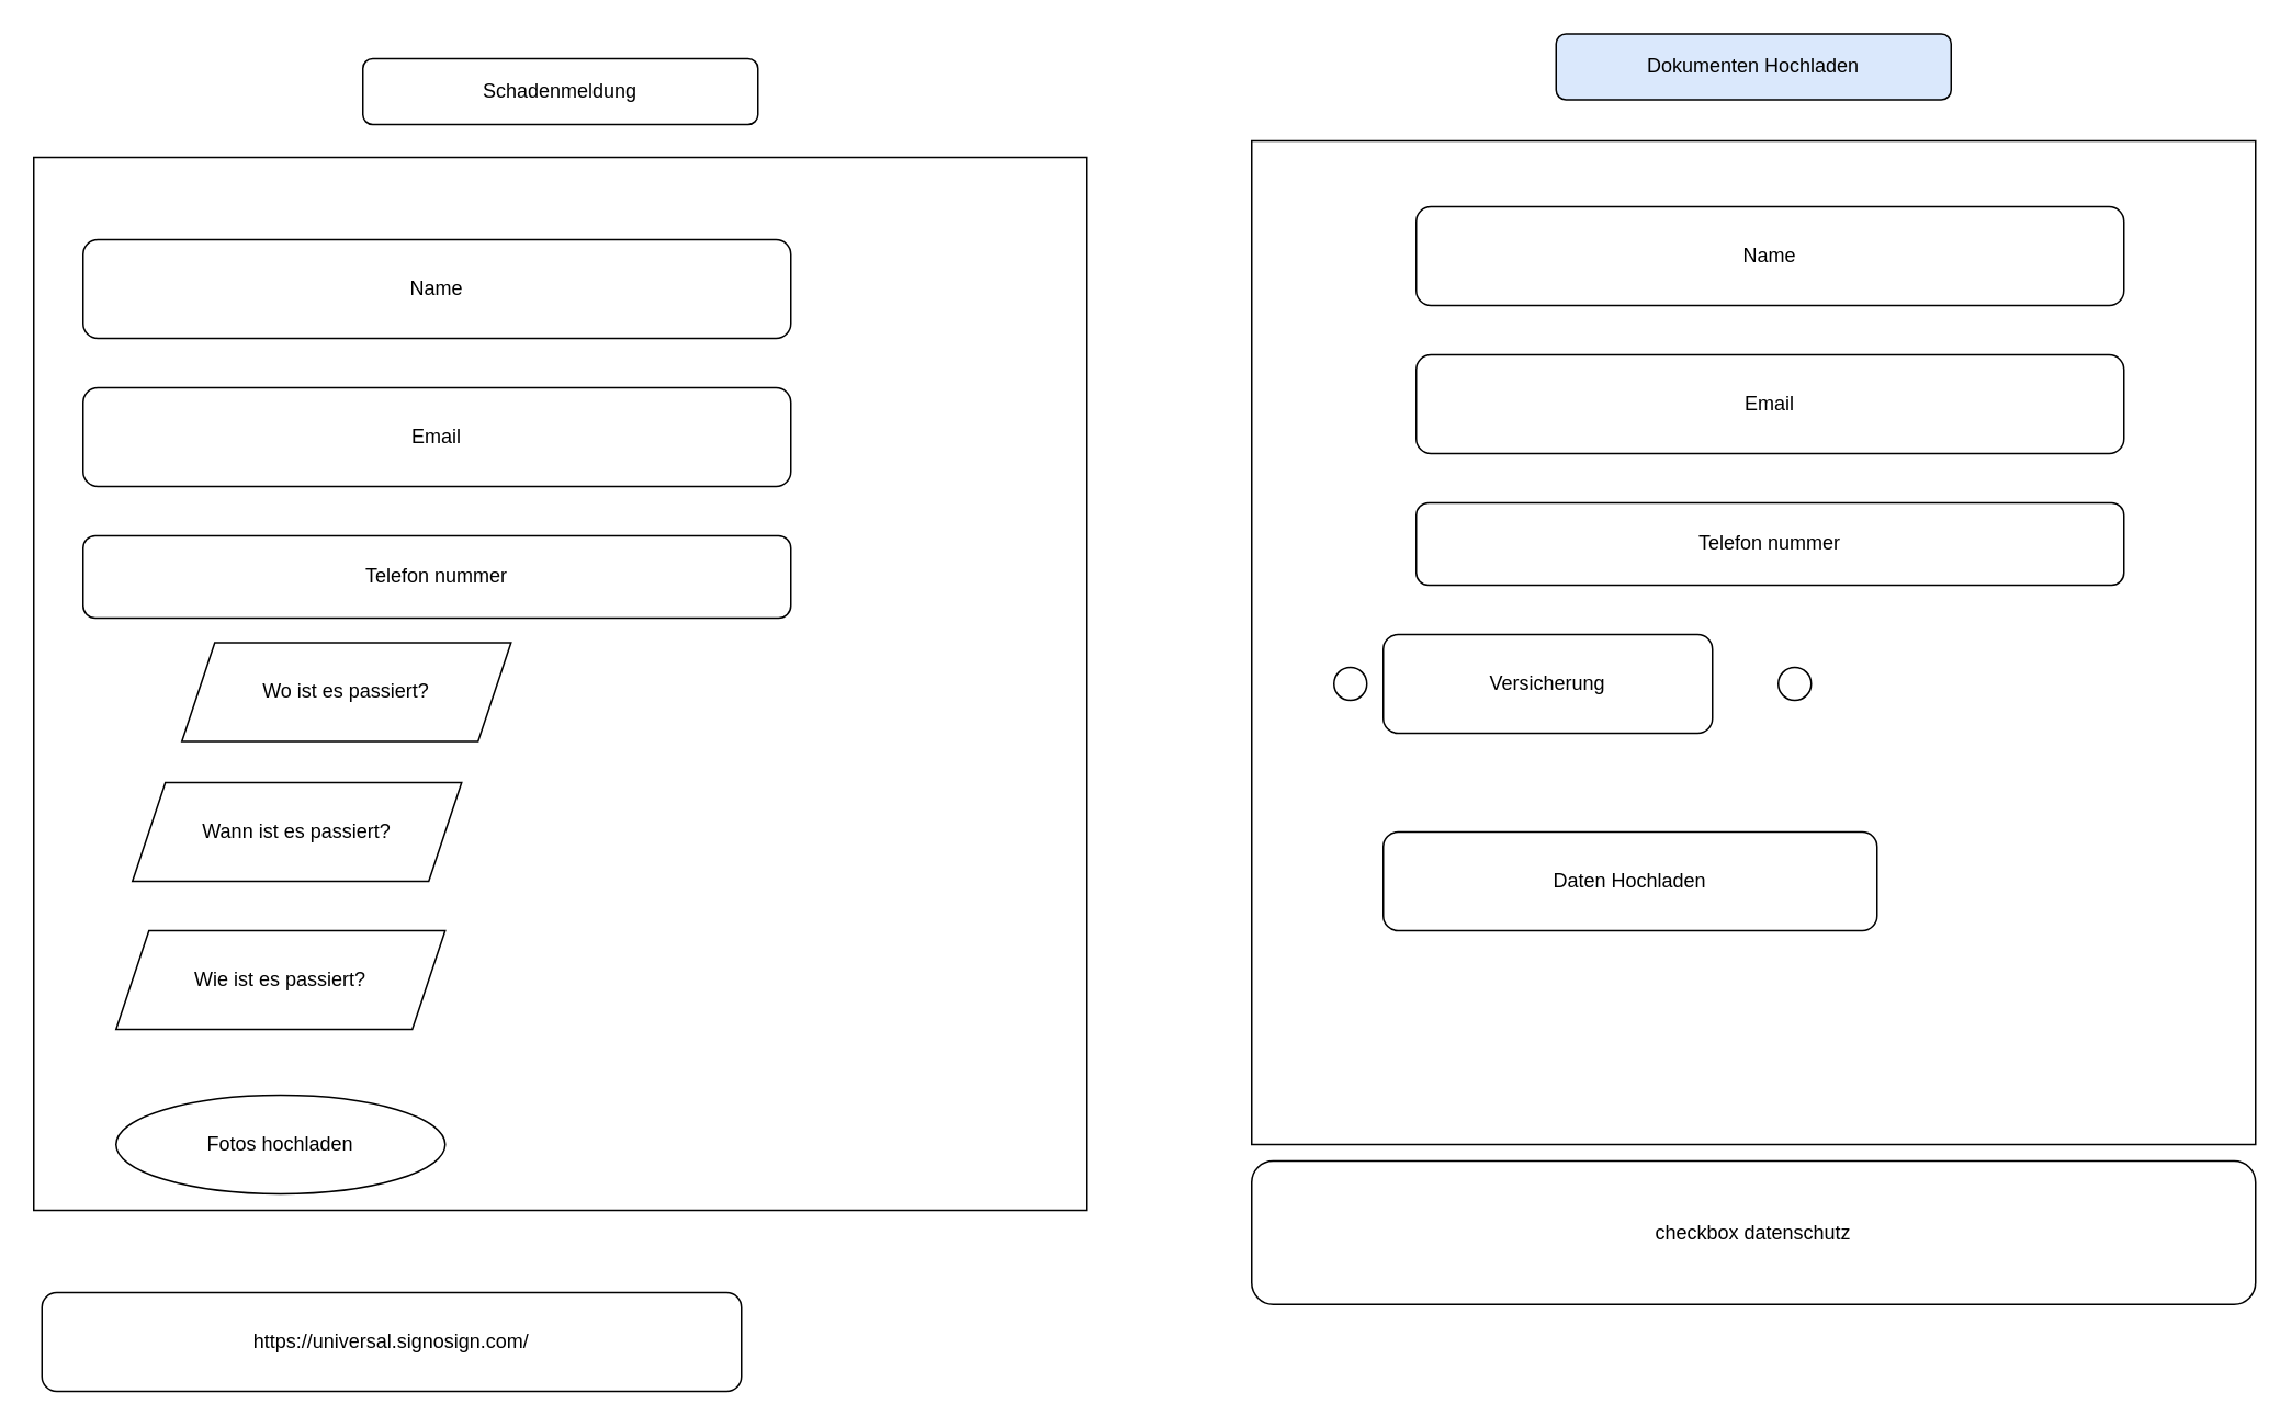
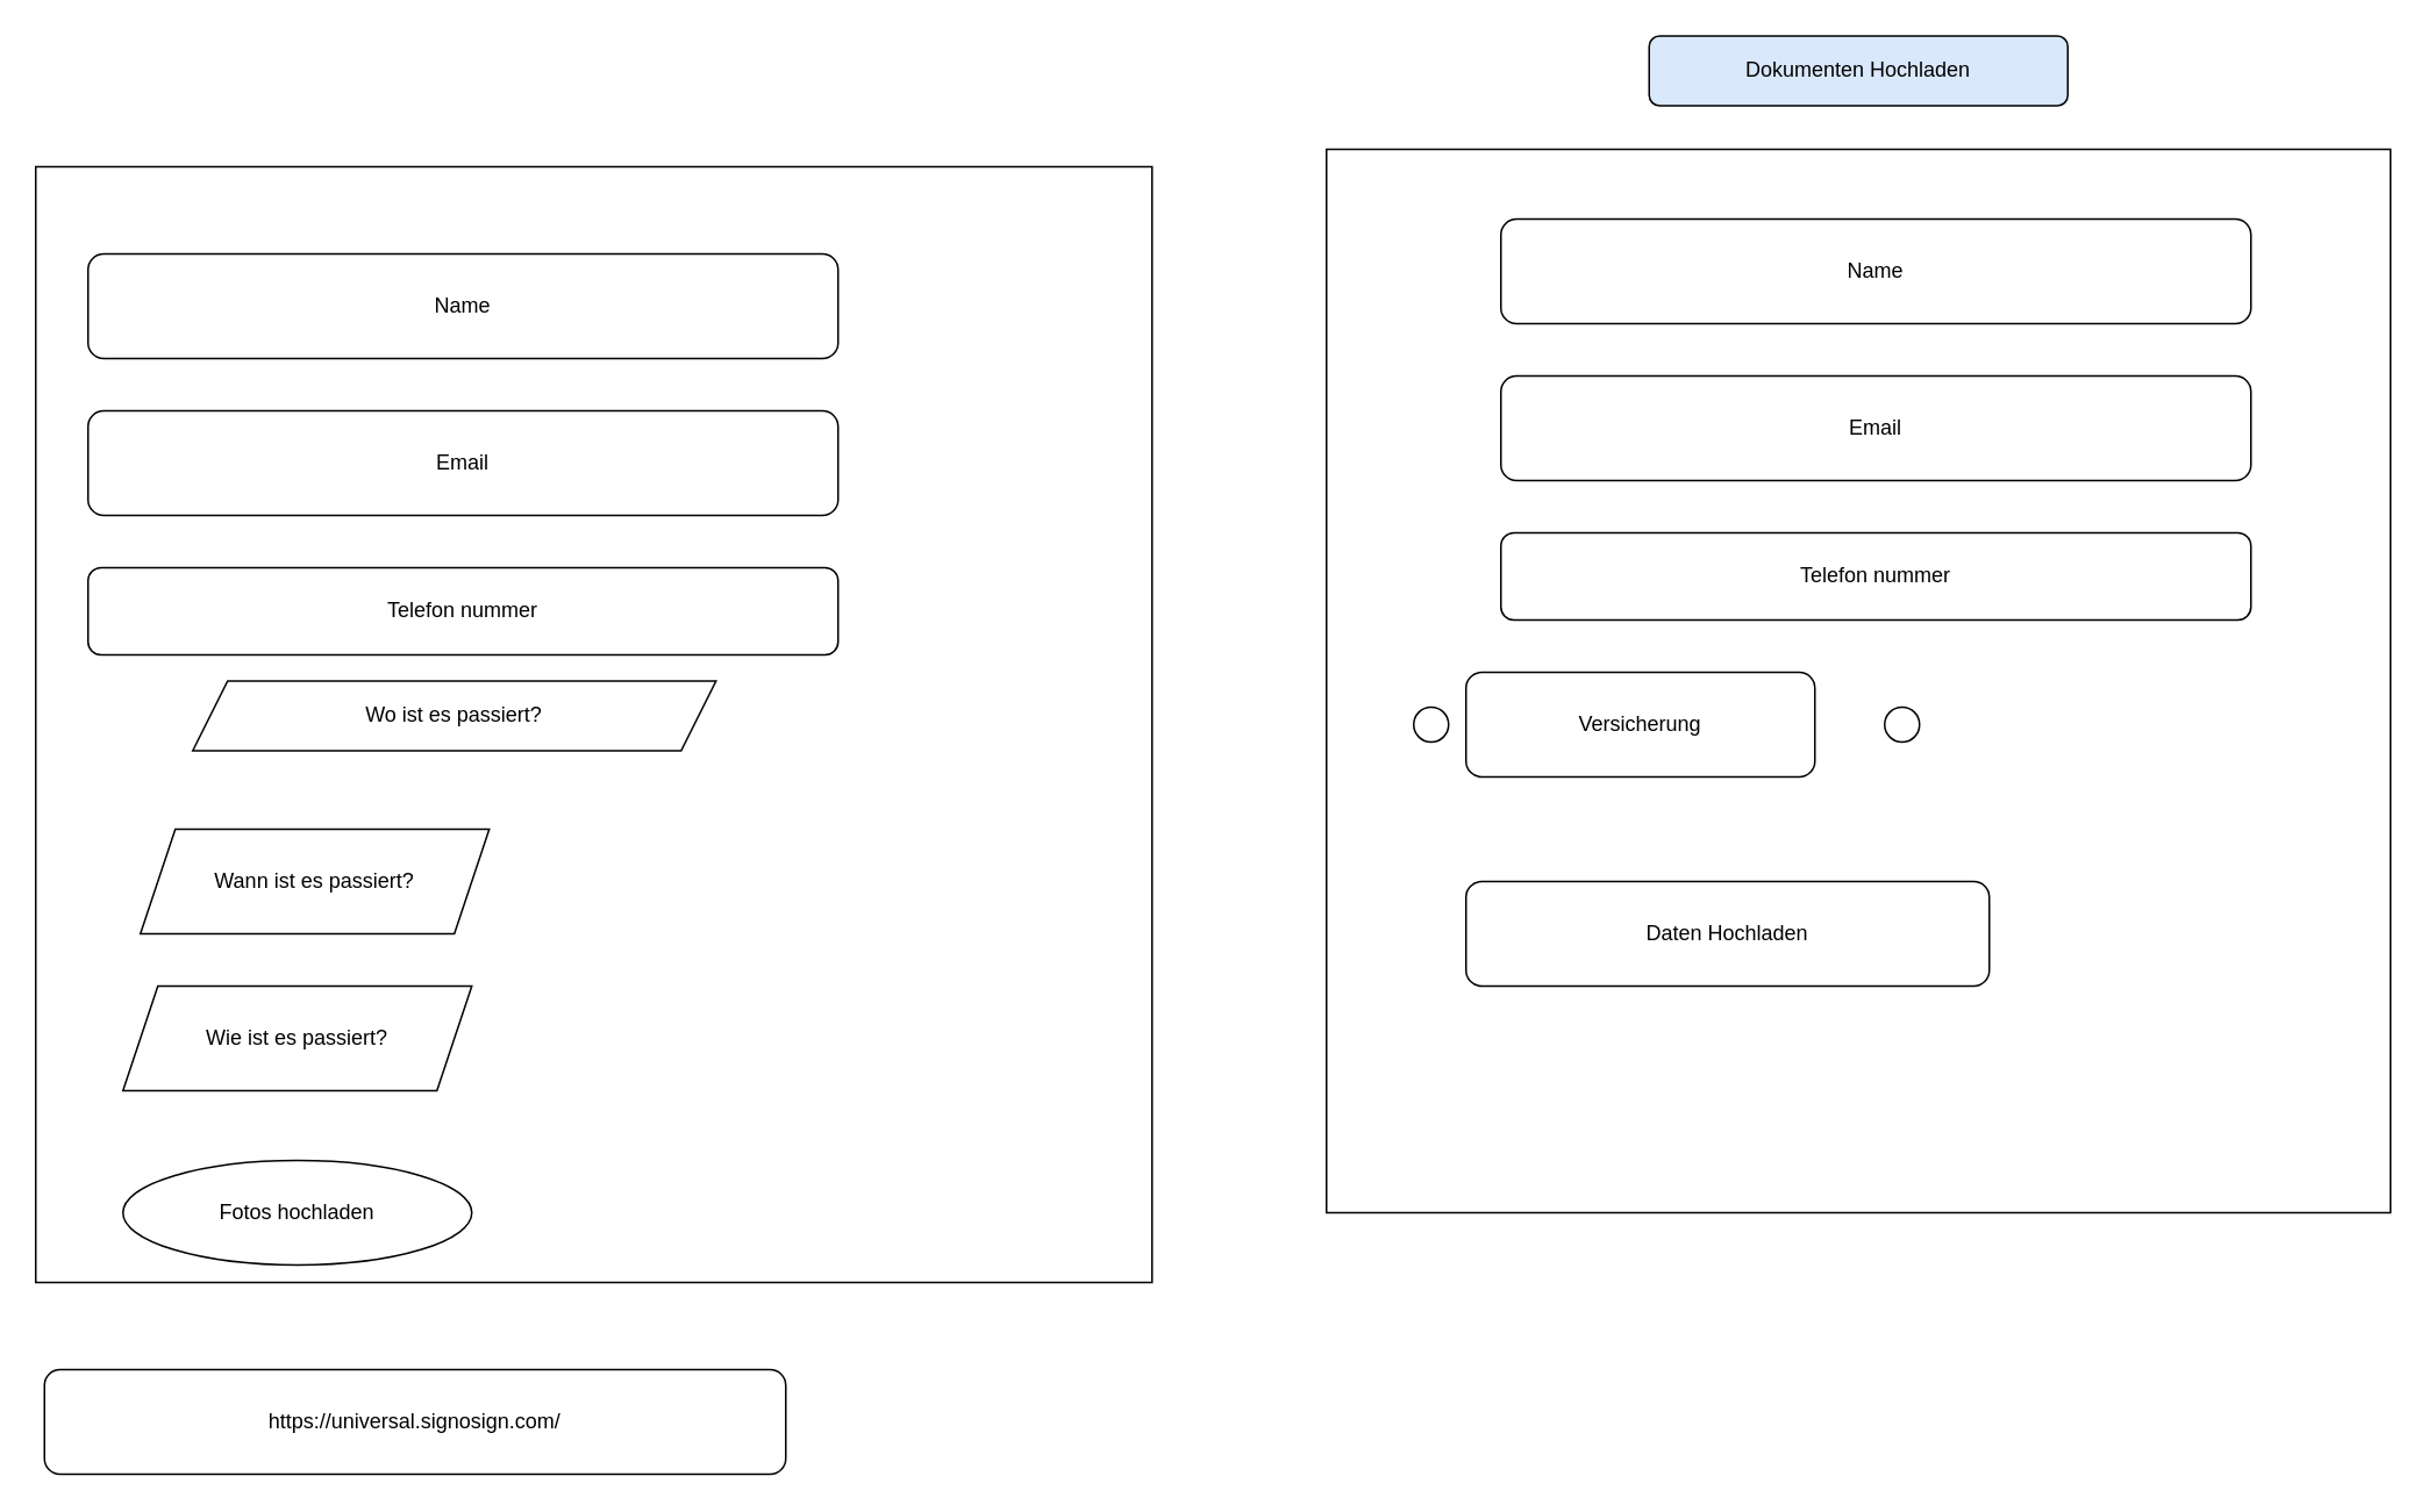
- <mxCell id="2" value="Schadenmeldung" style="rounded=1;whiteSpace=wrap;html=1;" vertex="1" parent="1"><mxGeometry x="220" y="35" width="240" height="40" as="geometry" /></mxCell>
- <mxCell id="7" value="Wo ist es passiert?" style="shape=parallelogram;perimeter=parallelogramPerimeter;whiteSpace=wrap;html=1;fixedSize=1;" vertex="1" parent="1"><mxGeometry x="110" y="390" width="200" height="60" as="geometry" /></mxCell>
+ <mxCell id="7" value="Wo ist es passiert?" style="shape=parallelogram;perimeter=parallelogramPerimeter;whiteSpace=wrap;html=1;fixedSize=1;" vertex="1" parent="1"><mxGeometry x="110" y="390" width="300" height="40" as="geometry" /></mxCell>
- <mxCell id="21" value="checkbox datenschutz" style="rounded=1;whiteSpace=wrap;html=1;" vertex="1" parent="1"><mxGeometry x="760" y="705" width="610" height="87.14" as="geometry" /></mxCell>
